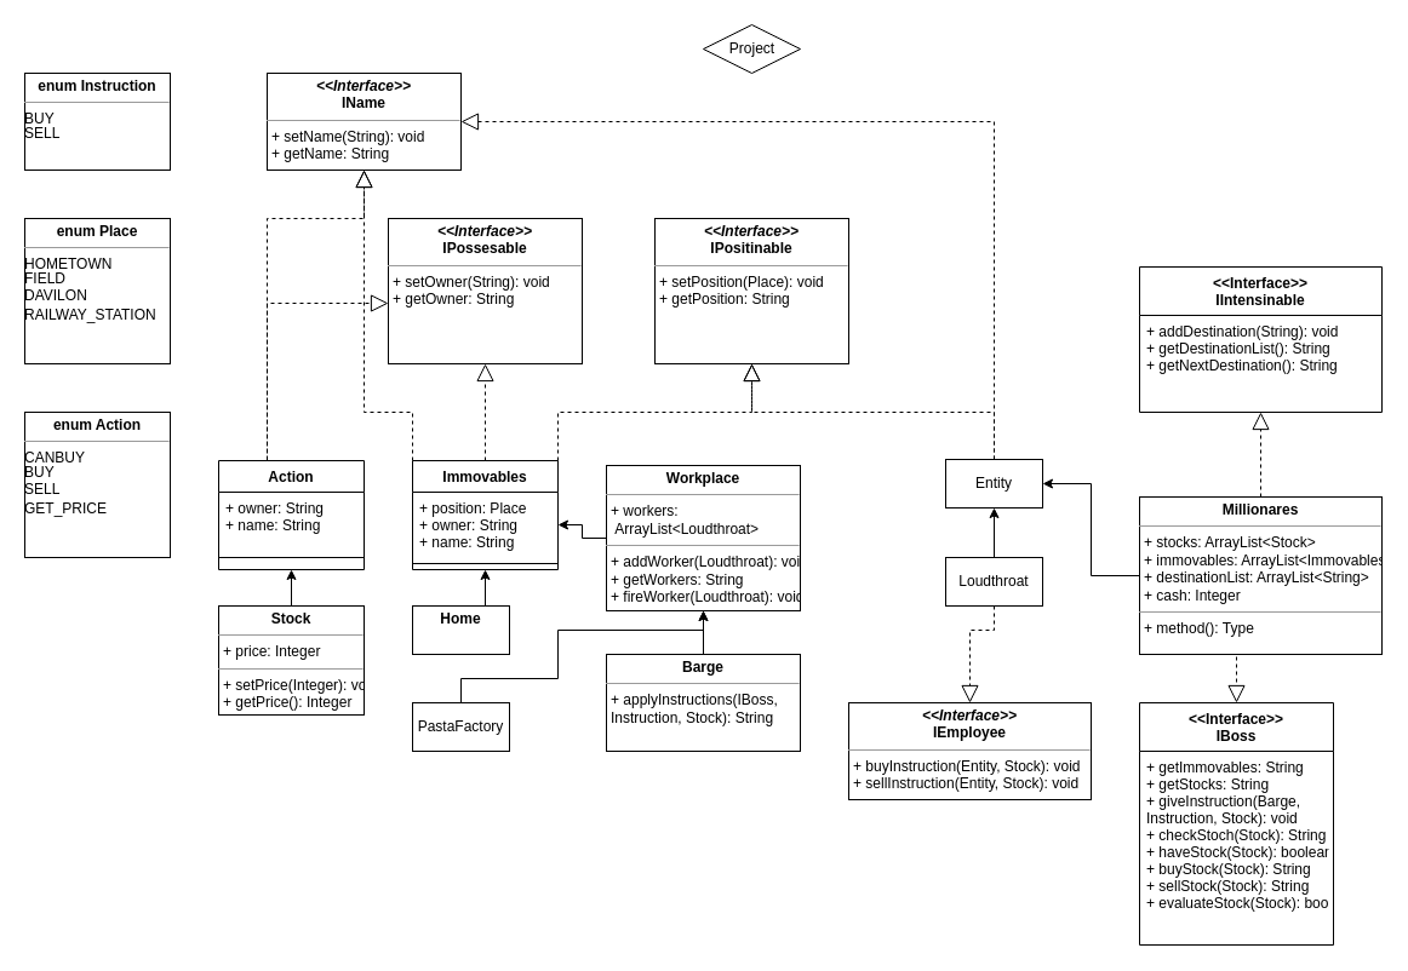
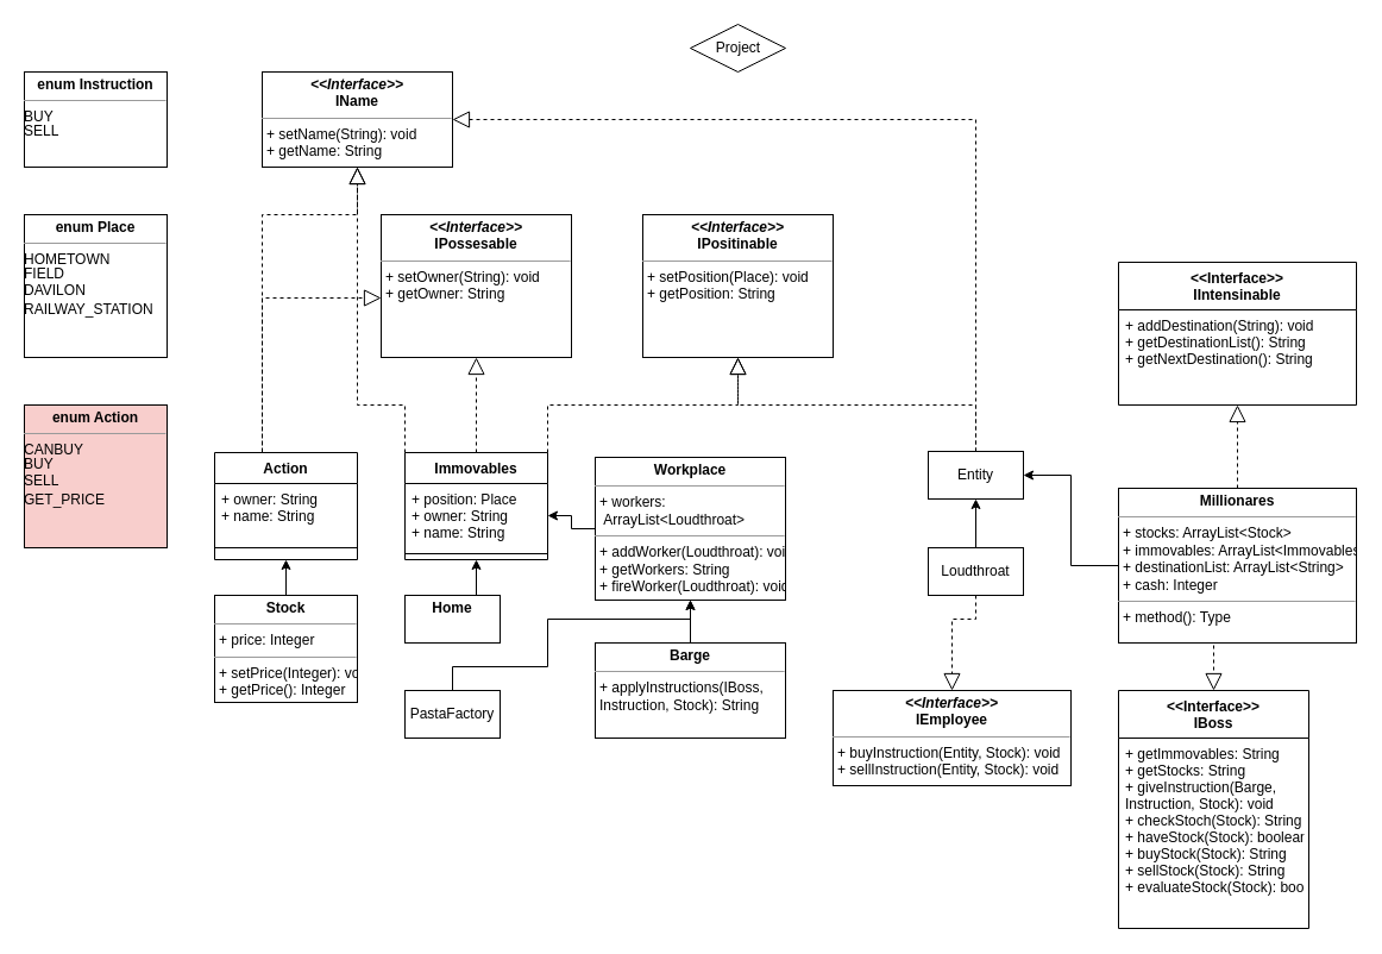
- <mxCell id="30" value="&lt;p style=&quot;margin:0px;margin-top:4px;text-align:center;&quot;&gt;&lt;b&gt;enum Action&lt;/b&gt;&lt;/p&gt;&lt;hr size=&quot;1&quot;&gt;&lt;div style=&quot;height:2px;&quot;&gt;CANBUY&lt;/div&gt;&lt;div style=&quot;height:2px;&quot;&gt;&lt;br&gt;&lt;/div&gt;&lt;div style=&quot;height:2px;&quot;&gt;&lt;br&gt;&lt;/div&gt;&lt;div style=&quot;height:2px;&quot;&gt;&lt;br&gt;&lt;/div&gt;&lt;div style=&quot;height:2px;&quot;&gt;&lt;br&gt;&lt;/div&gt;&lt;div style=&quot;height:2px;&quot;&gt;&lt;br&gt;&lt;/div&gt;&lt;div style=&quot;height:2px;&quot;&gt;BUY&lt;/div&gt;&lt;div style=&quot;height:2px;&quot;&gt;&lt;br&gt;&lt;/div&gt;&lt;div style=&quot;height:2px;&quot;&gt;&lt;br&gt;&lt;/div&gt;&lt;div style=&quot;height:2px;&quot;&gt;&lt;br&gt;&lt;/div&gt;&lt;div style=&quot;height:2px;&quot;&gt;&lt;br&gt;&lt;/div&gt;&lt;div style=&quot;height:2px;&quot;&gt;&lt;br&gt;&lt;/div&gt;&lt;div style=&quot;height:2px;&quot;&gt;&lt;br&gt;&lt;/div&gt;&lt;div style=&quot;height:2px;&quot;&gt;SELL&lt;/div&gt;&lt;div style=&quot;height:2px;&quot;&gt;&lt;br&gt;&lt;/div&gt;&lt;div style=&quot;height:2px;&quot;&gt;&lt;br&gt;&lt;/div&gt;&lt;div style=&quot;height:2px;&quot;&gt;&lt;br&gt;&lt;/div&gt;&lt;div style=&quot;height:2px;&quot;&gt;&lt;br&gt;&lt;/div&gt;&lt;div style=&quot;height:2px;&quot;&gt;&lt;br&gt;&lt;/div&gt;&lt;div style=&quot;height:2px;&quot;&gt;&lt;br&gt;&lt;/div&gt;&lt;div style=&quot;height:2px;&quot;&gt;&lt;br&gt;&lt;/div&gt;&lt;div style=&quot;height:2px;&quot;&gt;GET_PRICE&lt;/div&gt;" style="verticalAlign=top;align=left;overflow=fill;fontSize=12;fontFamily=Helvetica;html=1;" vertex="1" parent="1"><mxGeometry x="20" y="340" width="120" height="120" as="geometry" /></mxCell>
+ <mxCell id="30" value="&lt;p style=&quot;margin:0px;margin-top:4px;text-align:center;&quot;&gt;&lt;b&gt;enum Action&lt;/b&gt;&lt;/p&gt;&lt;hr size=&quot;1&quot;&gt;&lt;div style=&quot;height:2px;&quot;&gt;CANBUY&lt;/div&gt;&lt;div style=&quot;height:2px;&quot;&gt;&lt;br&gt;&lt;/div&gt;&lt;div style=&quot;height:2px;&quot;&gt;&lt;br&gt;&lt;/div&gt;&lt;div style=&quot;height:2px;&quot;&gt;&lt;br&gt;&lt;/div&gt;&lt;div style=&quot;height:2px;&quot;&gt;&lt;br&gt;&lt;/div&gt;&lt;div style=&quot;height:2px;&quot;&gt;&lt;br&gt;&lt;/div&gt;&lt;div style=&quot;height:2px;&quot;&gt;BUY&lt;/div&gt;&lt;div style=&quot;height:2px;&quot;&gt;&lt;br&gt;&lt;/div&gt;&lt;div style=&quot;height:2px;&quot;&gt;&lt;br&gt;&lt;/div&gt;&lt;div style=&quot;height:2px;&quot;&gt;&lt;br&gt;&lt;/div&gt;&lt;div style=&quot;height:2px;&quot;&gt;&lt;br&gt;&lt;/div&gt;&lt;div style=&quot;height:2px;&quot;&gt;&lt;br&gt;&lt;/div&gt;&lt;div style=&quot;height:2px;&quot;&gt;&lt;br&gt;&lt;/div&gt;&lt;div style=&quot;height:2px;&quot;&gt;SELL&lt;/div&gt;&lt;div style=&quot;height:2px;&quot;&gt;&lt;br&gt;&lt;/div&gt;&lt;div style=&quot;height:2px;&quot;&gt;&lt;br&gt;&lt;/div&gt;&lt;div style=&quot;height:2px;&quot;&gt;&lt;br&gt;&lt;/div&gt;&lt;div style=&quot;height:2px;&quot;&gt;&lt;br&gt;&lt;/div&gt;&lt;div style=&quot;height:2px;&quot;&gt;&lt;br&gt;&lt;/div&gt;&lt;div style=&quot;height:2px;&quot;&gt;&lt;br&gt;&lt;/div&gt;&lt;div style=&quot;height:2px;&quot;&gt;&lt;br&gt;&lt;/div&gt;&lt;div style=&quot;height:2px;&quot;&gt;GET_PRICE&lt;/div&gt;" style="verticalAlign=top;align=left;overflow=fill;fontSize=12;fontFamily=Helvetica;html=1;fillColor=#f8cecc;" vertex="1" parent="1"><mxGeometry x="20" y="340" width="120" height="120" as="geometry" /></mxCell>
